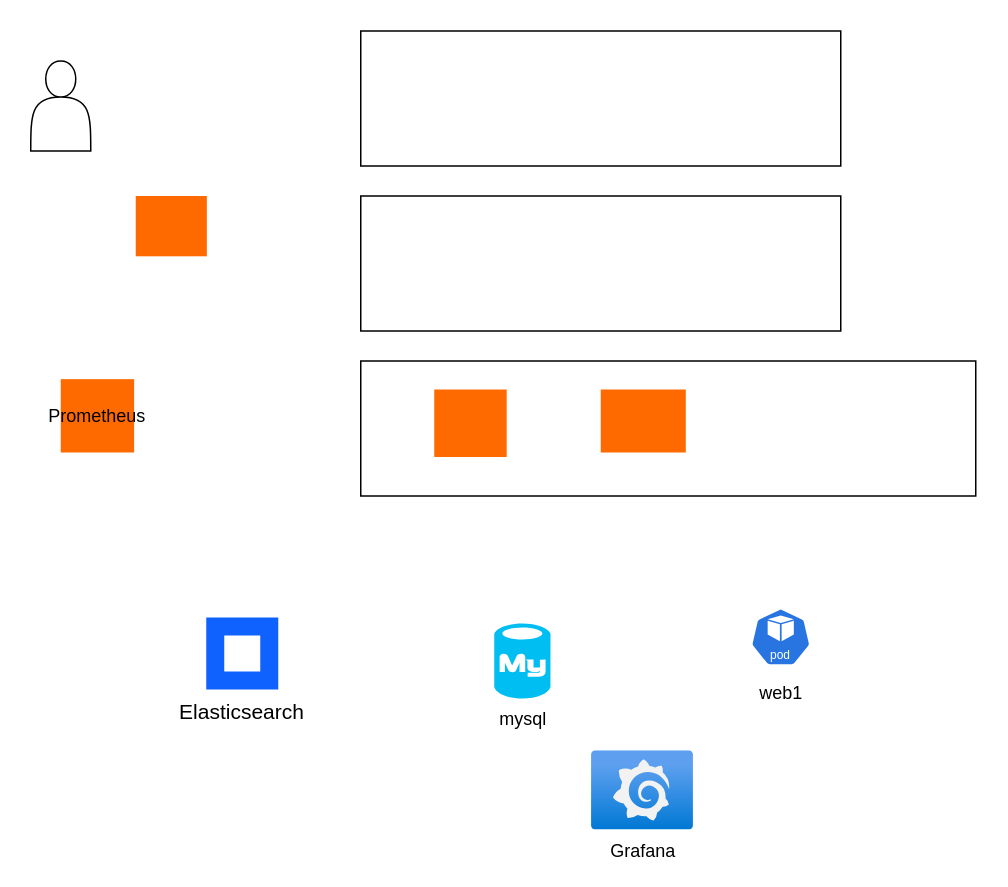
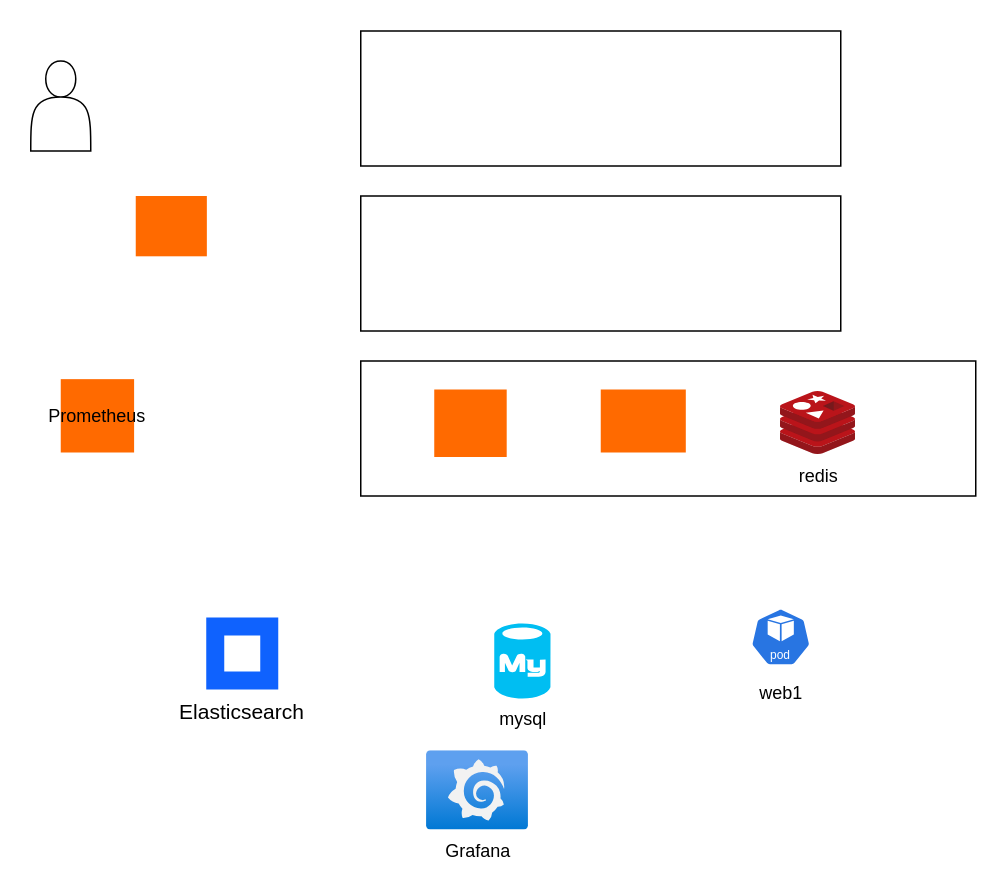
+ <mxCell id="7" value="redis" style="image;sketch=0;aspect=fixed;html=1;points=[];align=center;fontSize=12;image=img/lib/mscae/Cache_Redis_Product.svg;" vertex="1" parent="1"><mxGeometry x="520" y="260.5" width="50" height="42" as="geometry" /></mxCell>
- <mxCell id="15" value="Grafana&lt;div&gt;&lt;br&gt;&lt;/div&gt;" style="image;aspect=fixed;html=1;points=[];align=center;fontSize=12;image=img/lib/azure2/other/Grafana.svg;" vertex="1" parent="1"><mxGeometry x="394" y="500" width="68" height="52.8" as="geometry" /></mxCell>
+ <mxCell id="15" value="Grafana&lt;div&gt;&lt;br&gt;&lt;/div&gt;" style="image;aspect=fixed;html=1;points=[];align=center;fontSize=12;image=img/lib/azure2/other/Grafana.svg;" vertex="1" parent="1"><mxGeometry x="284" y="500" width="68" height="52.8" as="geometry" /></mxCell>
